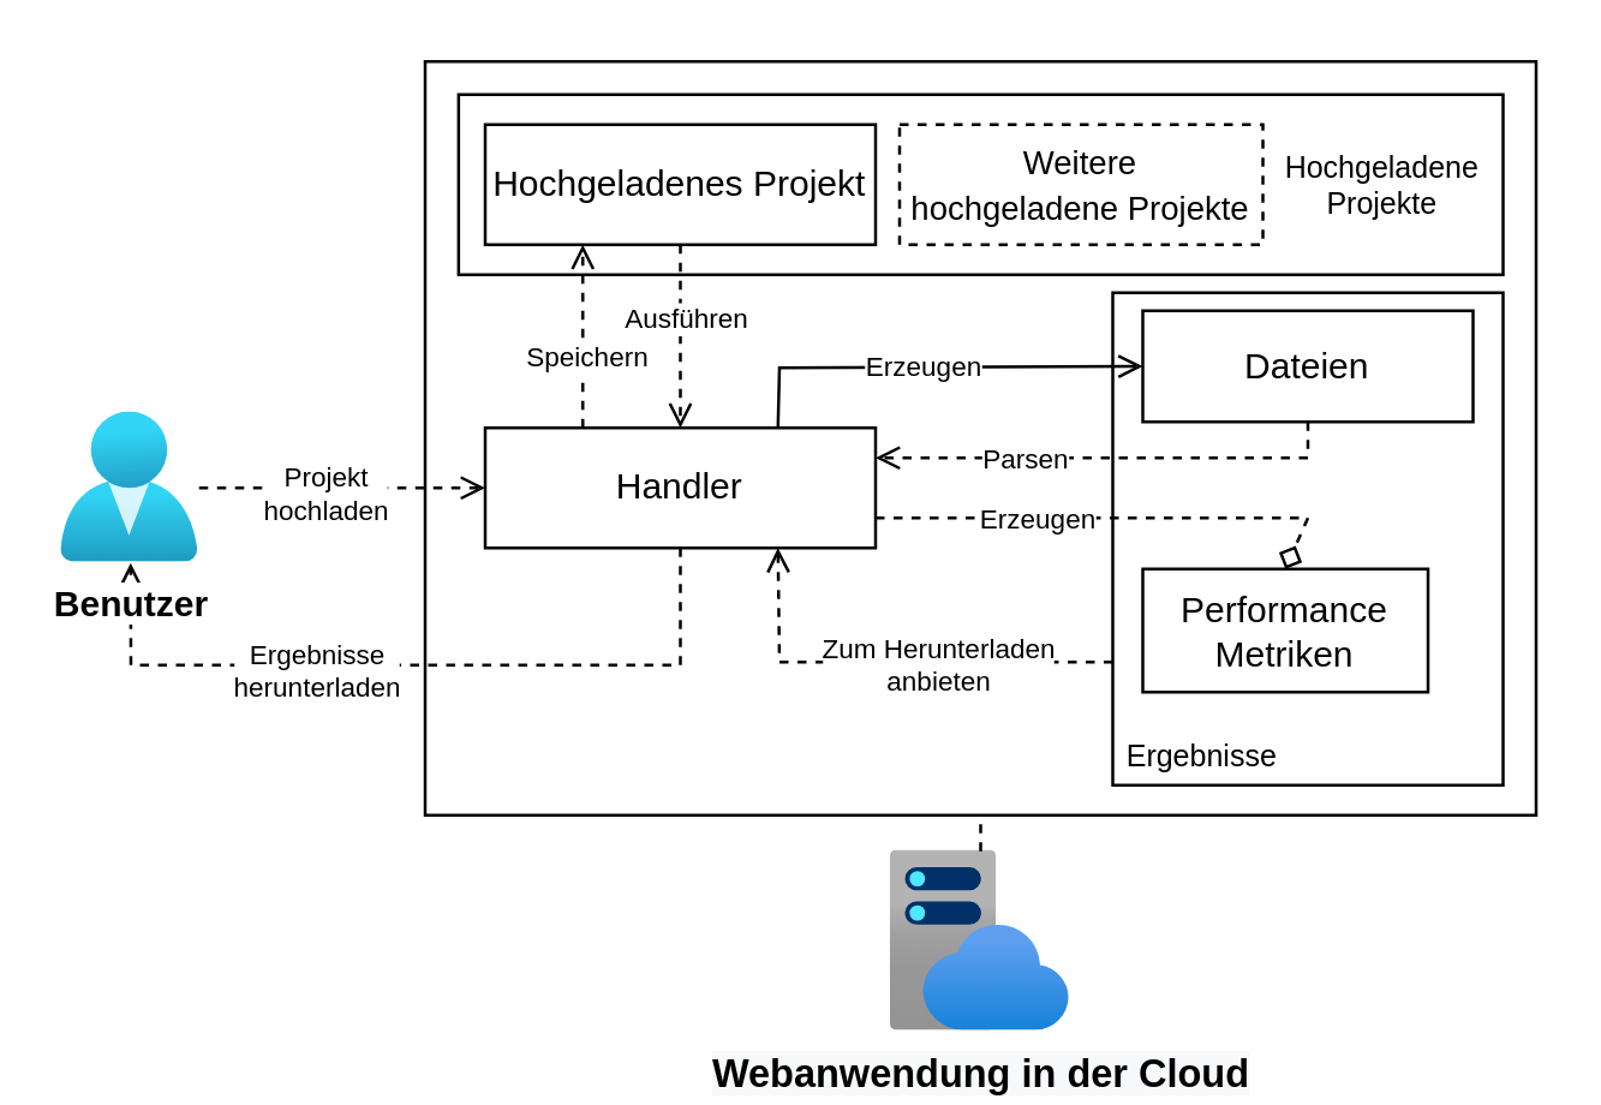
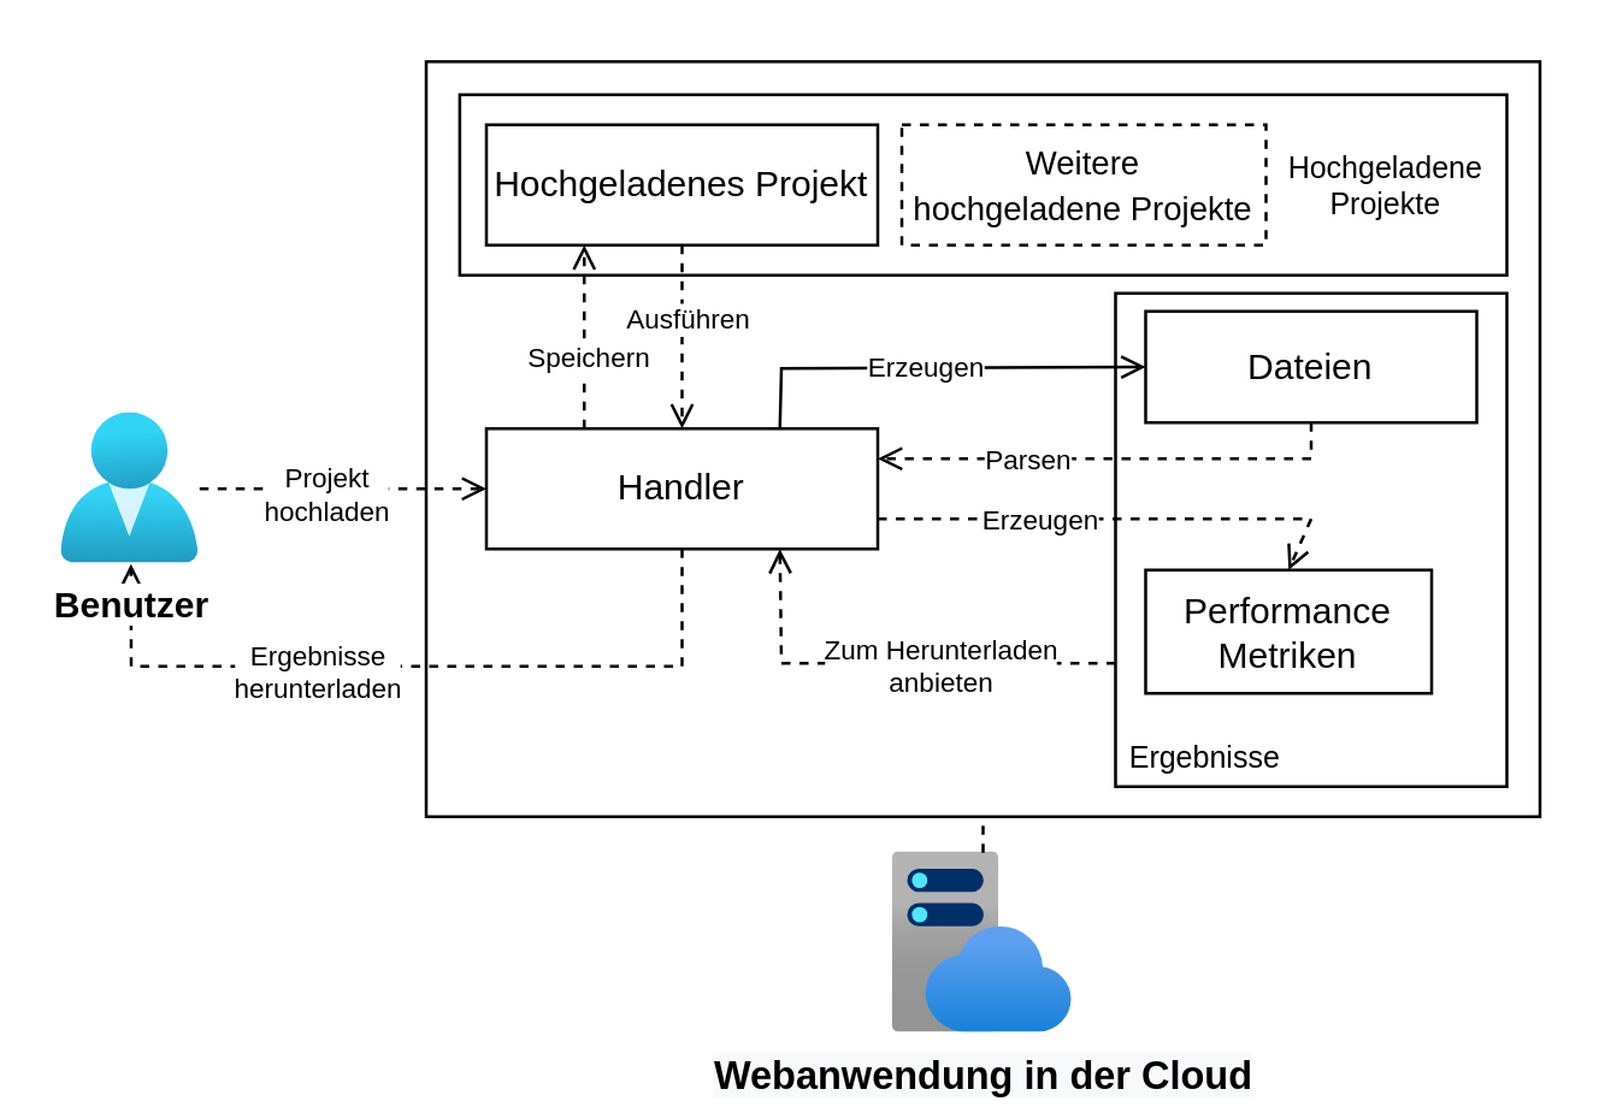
- <mxCell id="23" value="" style="endArrow=diamond;html=1;rounded=0;dashed=1;fontSize=10;endFill=0;entryX=0.5;entryY=0;entryDx=0;entryDy=0;exitX=1;exitY=0.75;exitDx=0;exitDy=0;" parent="1" source="9" target="20" edge="1"><mxGeometry width="50" height="50" relative="1" as="geometry"><mxPoint x="236" y="91" as="sourcePoint" /><mxPoint x="236" y="152" as="targetPoint" /><Array as="points"><mxPoint x="435" y="172" /></Array></mxGeometry></mxCell>
+ <mxCell id="23" value="" style="endArrow=open;html=1;rounded=0;dashed=1;fontSize=10;endFill=0;entryX=0.5;entryY=0;entryDx=0;entryDy=0;exitX=1;exitY=0.75;exitDx=0;exitDy=0;" parent="1" source="9" target="20" edge="1"><mxGeometry width="50" height="50" relative="1" as="geometry"><mxPoint x="236" y="91" as="sourcePoint" /><mxPoint x="236" y="152" as="targetPoint" /><Array as="points"><mxPoint x="435" y="172" /></Array></mxGeometry></mxCell>
